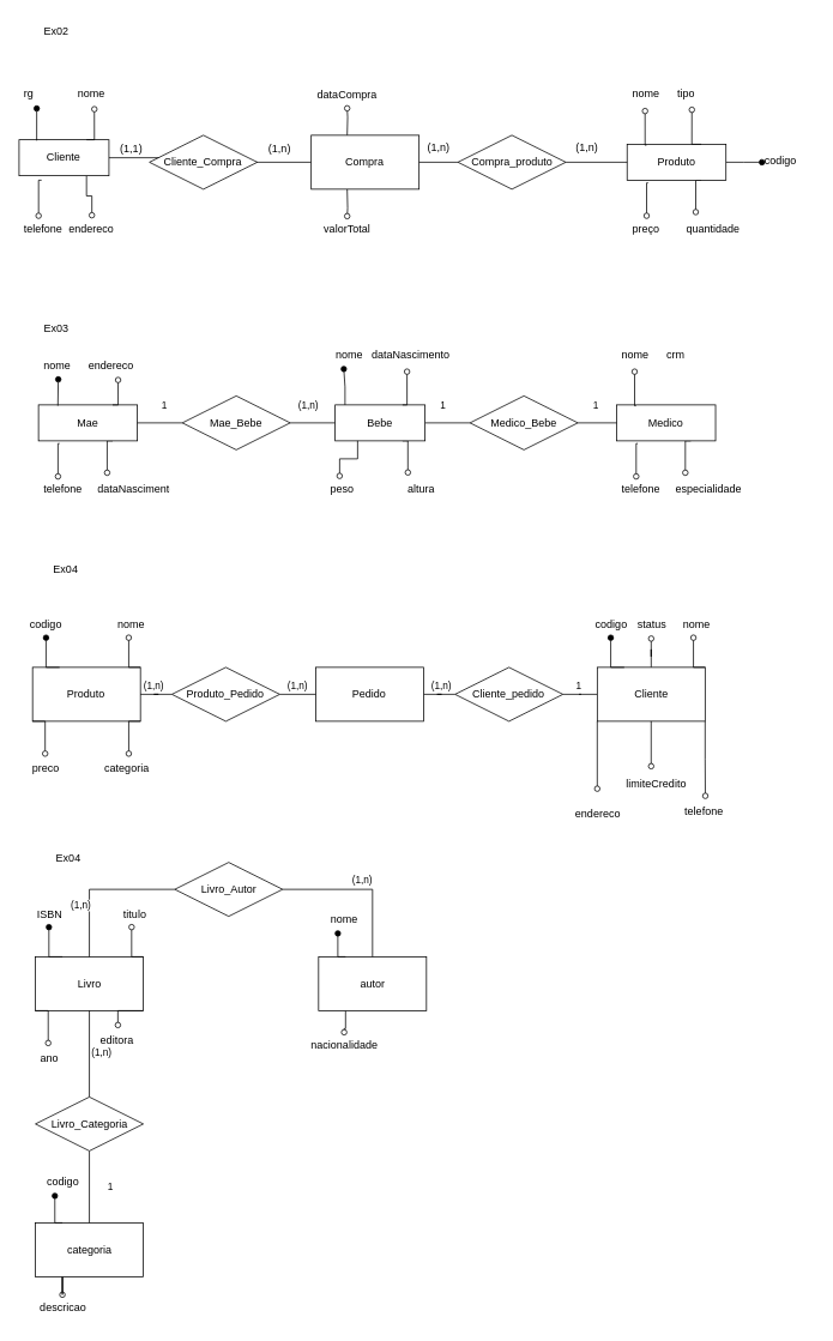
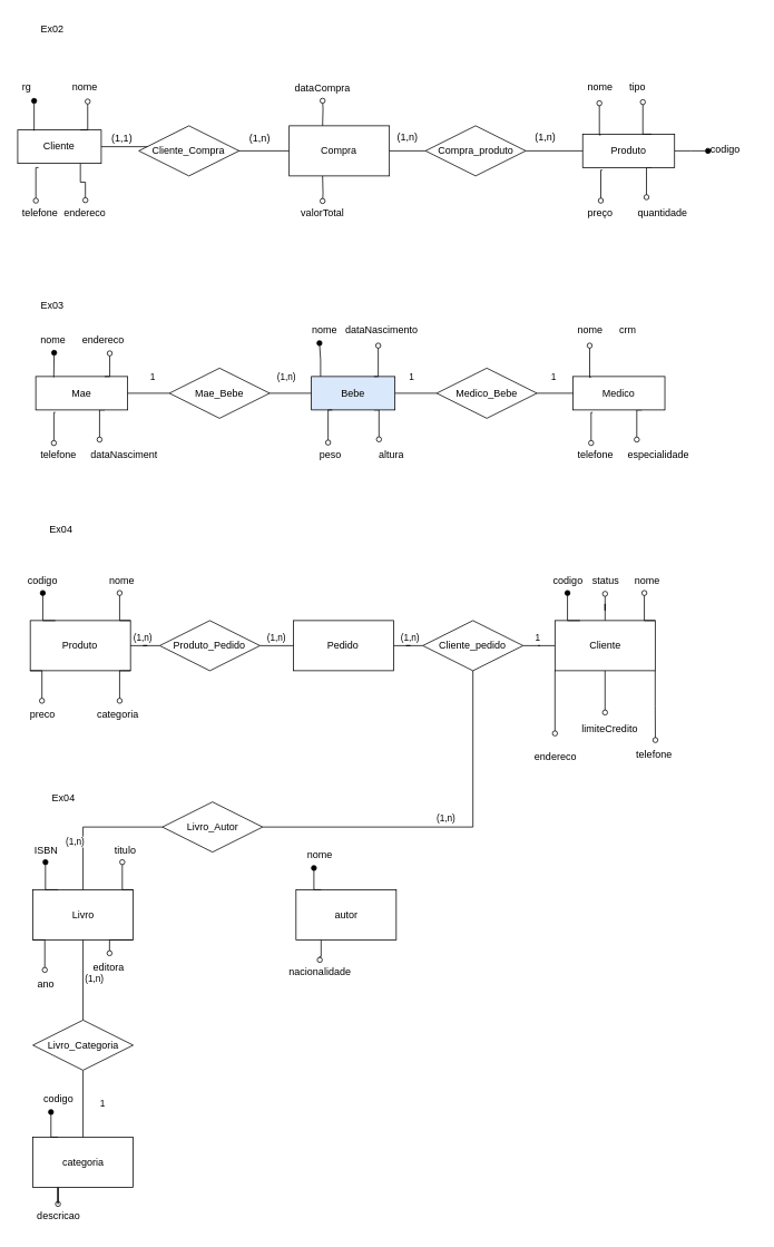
- <mxCell id="90" value="Bebe" style="whiteSpace=wrap;html=1;align=center;" parent="1" vertex="1"><mxGeometry x="372" y="450" width="100" height="40" as="geometry" /></mxCell>
+ <mxCell id="90" value="Bebe" style="whiteSpace=wrap;html=1;align=center;fillColor=#dae8fc;" parent="1" vertex="1"><mxGeometry x="372" y="450" width="100" height="40" as="geometry" /></mxCell>
- <mxCell id="35" value="peso" style="text;strokeColor=none;fillColor=none;spacingLeft=4;spacingRight=4;overflow=hidden;rotatable=0;points=[[0,0.5],[1,0.5]];portConstraint=eastwest;fontSize=12;whiteSpace=wrap;html=1;" parent="1" vertex="1"><mxGeometry x="361" y="530" width="50" height="30" as="geometry" /></mxCell>
+ <mxCell id="35" value="peso" style="text;strokeColor=none;fillColor=none;spacingLeft=4;spacingRight=4;overflow=hidden;rotatable=0;points=[[0,0.5],[1,0.5]];portConstraint=eastwest;fontSize=12;whiteSpace=wrap;html=1;" parent="1" vertex="1"><mxGeometry x="376" y="530" width="50" height="30" as="geometry" /></mxCell>
- <mxCell id="111" value="(1,n)" style="edgeStyle=orthogonalEdgeStyle;rounded=0;orthogonalLoop=1;jettySize=auto;html=1;exitX=1;exitY=0.5;exitDx=0;exitDy=0;endArrow=none;endFill=0;" parent="1" source="113" target="110" edge="1"><mxGeometry y="10" relative="1" as="geometry"><mxPoint as="offset" /></mxGeometry></mxCell>
+ <mxCell id="111" value="(1,n)" style="edgeStyle=orthogonalEdgeStyle;rounded=0;orthogonalLoop=1;jettySize=auto;html=1;exitX=1;exitY=0.5;exitDx=0;exitDy=0;endArrow=none;endFill=0;" parent="1" source="113" target="98" edge="1"><mxGeometry y="10" relative="1" as="geometry"><mxPoint as="offset" /></mxGeometry></mxCell>
